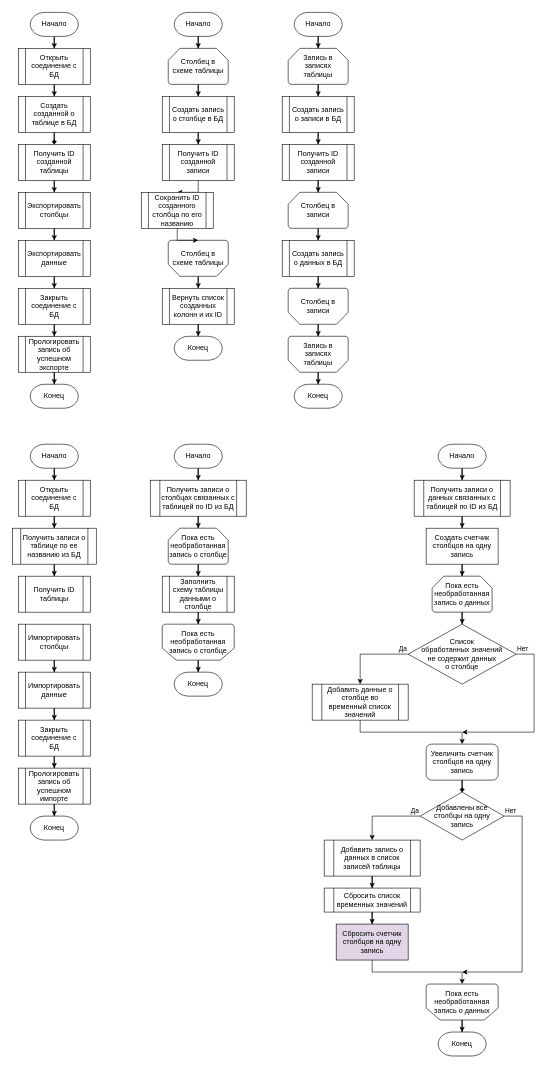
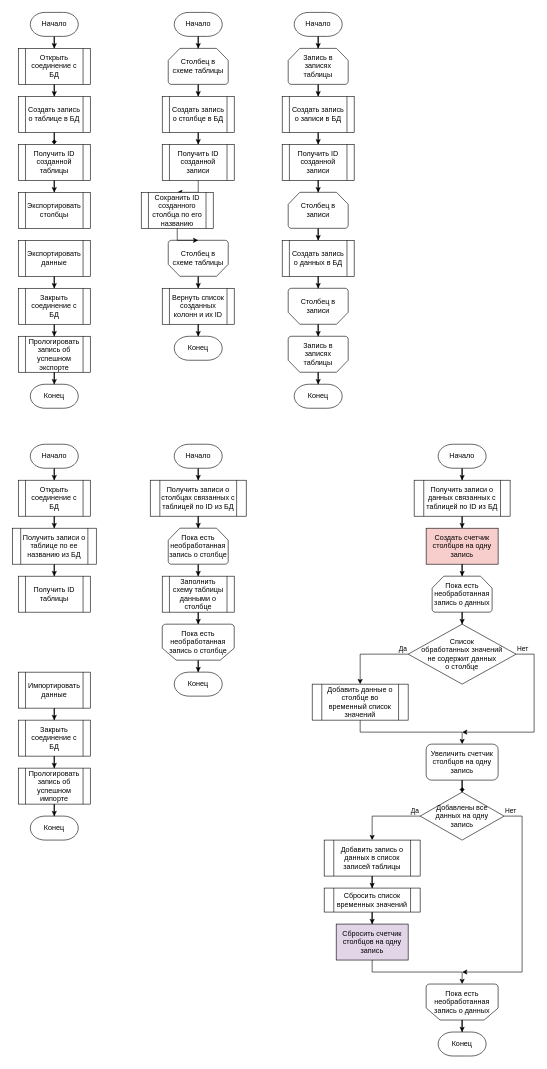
- <mxCell id="7" value="Создать созданной о таблице в БД" style="shape=process;whiteSpace=wrap;html=1;backgroundOutline=1;" vertex="1" parent="1"><mxGeometry x="30" y="160" width="120" height="60" as="geometry" /></mxCell>
+ <mxCell id="7" value="Создать запись о таблице в БД" style="shape=process;whiteSpace=wrap;html=1;backgroundOutline=1;" vertex="1" parent="1"><mxGeometry x="30" y="160" width="120" height="60" as="geometry" /></mxCell>
- <mxCell id="10" style="edgeStyle=orthogonalEdgeStyle;rounded=0;orthogonalLoop=1;jettySize=auto;html=1;entryX=0.5;entryY=0;entryDx=0;entryDy=0;" edge="1" parent="1" source="11" target="13"><mxGeometry relative="1" as="geometry" /></mxCell>
- <mxCell id="82" value="Создать счетчик столбцов на одну запись" style="rounded=0;whiteSpace=wrap;html=1;" vertex="1" parent="1"><mxGeometry x="710" y="880" width="120" height="60" as="geometry" /></mxCell>
+ <mxCell id="82" value="Создать счетчик столбцов на одну запись" style="rounded=0;whiteSpace=wrap;html=1;fillColor=#f8cecc;" vertex="1" parent="1"><mxGeometry x="710" y="880" width="120" height="60" as="geometry" /></mxCell>
- <mxCell id="59" value="Импортировать столбцы" style="shape=process;whiteSpace=wrap;html=1;backgroundOutline=1;" vertex="1" parent="1"><mxGeometry x="30" y="1040" width="120" height="60" as="geometry" /></mxCell>
- <mxCell id="58" style="edgeStyle=orthogonalEdgeStyle;rounded=0;orthogonalLoop=1;jettySize=auto;html=1;entryX=0.5;entryY=0;entryDx=0;entryDy=0;" edge="1" parent="1" source="59" target="61"><mxGeometry relative="1" as="geometry" /></mxCell>
- <mxCell id="95" value="Добавлены все&lt;div&gt;столбцы на одну&lt;/div&gt;&lt;div&gt;запись&lt;/div&gt;" style="strokeWidth=1;html=1;shape=mxgraph.flowchart.decision;whiteSpace=wrap;" vertex="1" parent="1"><mxGeometry x="700" y="1320" width="140" height="80" as="geometry" /></mxCell>
+ <mxCell id="95" value="Добавлены все&lt;div&gt;данных на одну&lt;/div&gt;&lt;div&gt;запись&lt;/div&gt;" style="strokeWidth=1;html=1;shape=mxgraph.flowchart.decision;whiteSpace=wrap;" vertex="1" parent="1"><mxGeometry x="700" y="1320" width="140" height="80" as="geometry" /></mxCell>
